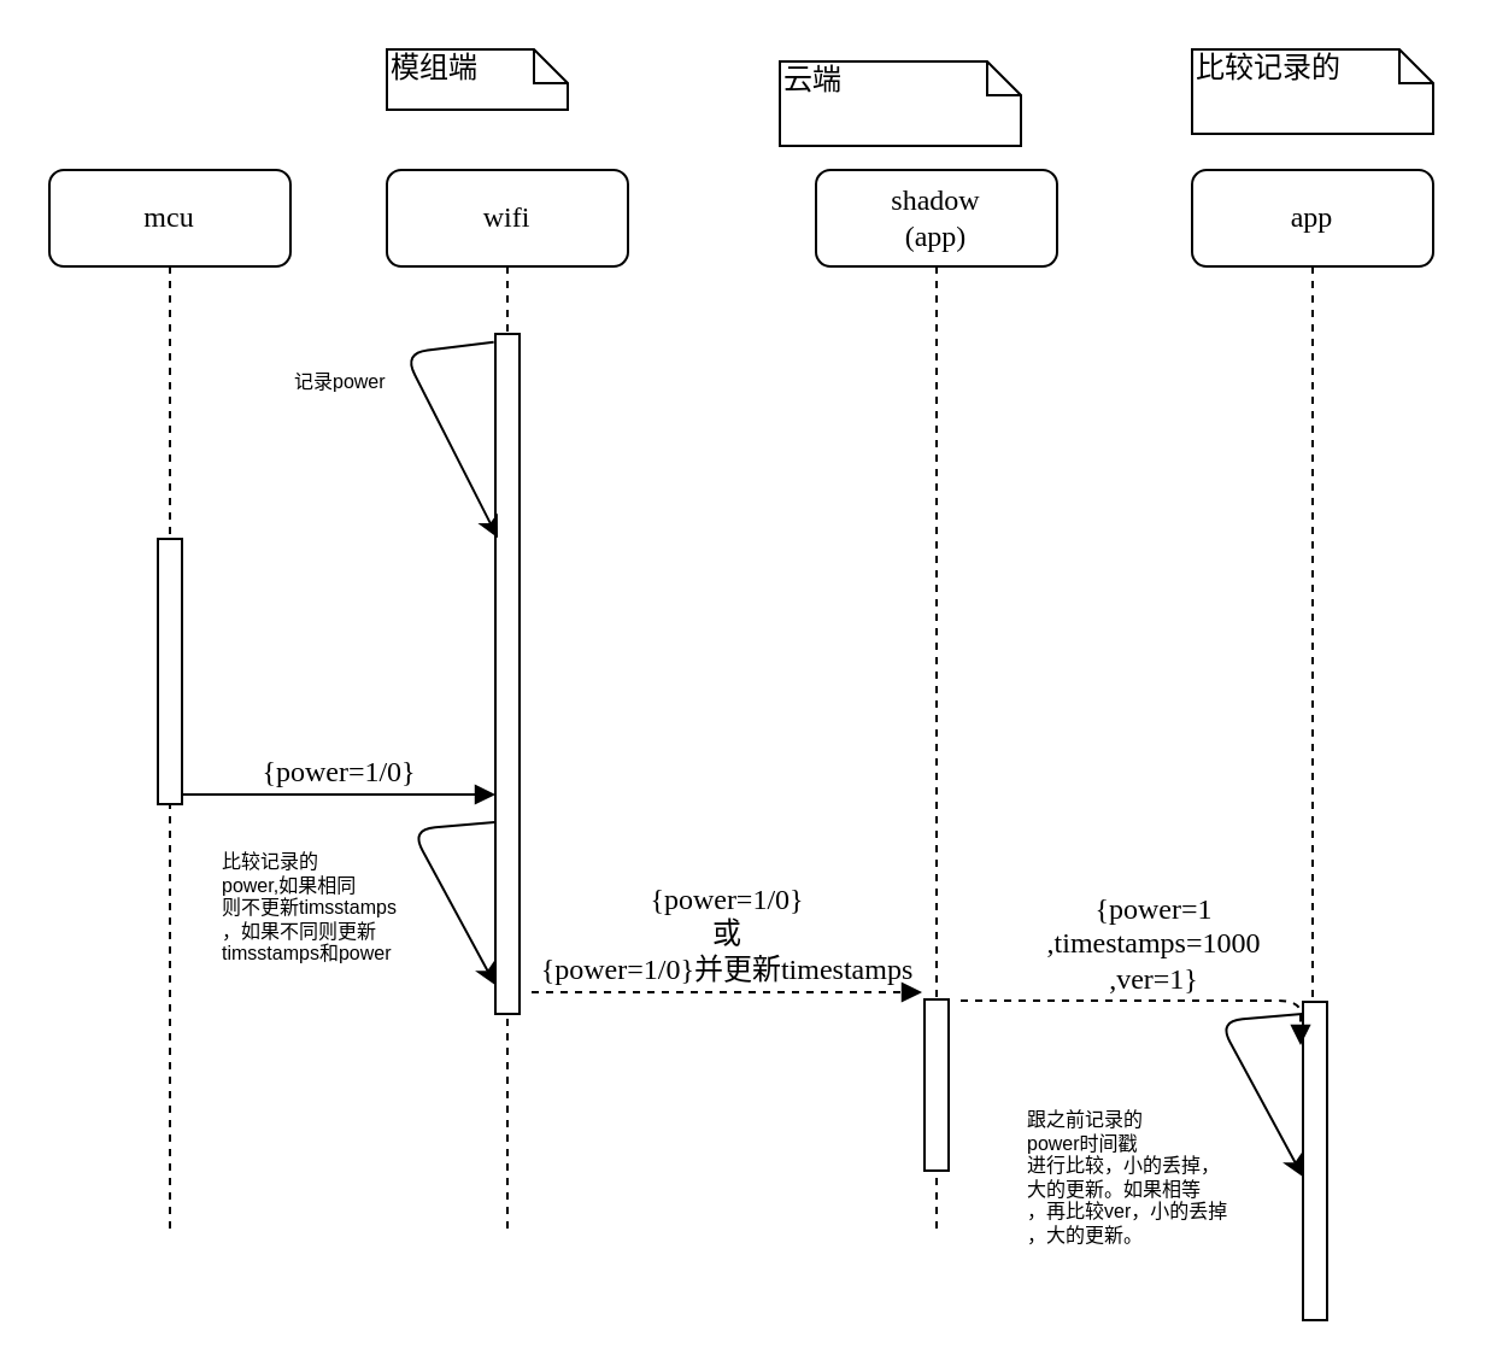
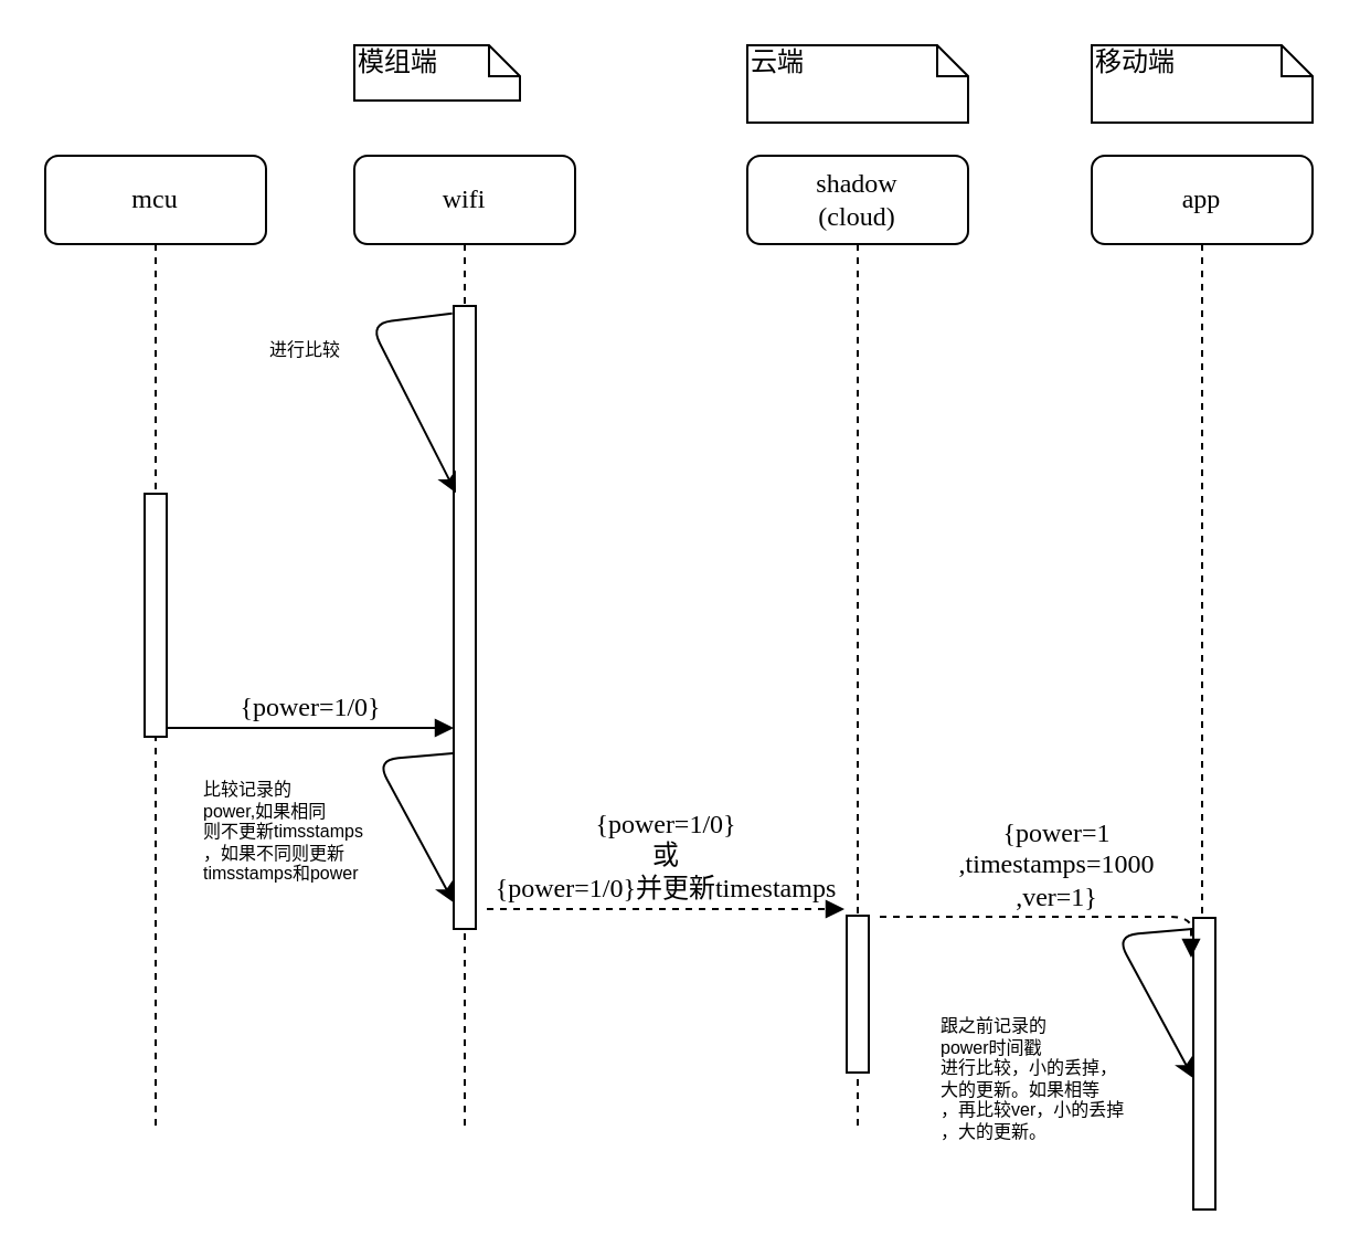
- <mxCell id="14" value="比较记录的" style="shape=note;whiteSpace=wrap;html=1;size=14;verticalAlign=top;align=left;spacingTop=-6;rounded=0;shadow=0;comic=0;labelBackgroundColor=none;strokeColor=#000000;strokeWidth=1;fillColor=#FFFFFF;fontFamily=Verdana;fontSize=12;fontColor=#000000;" parent="1" vertex="1"><mxGeometry x="494" y="20" width="100" height="35" as="geometry" /></mxCell>
+ <mxCell id="14" value="移动端" style="shape=note;whiteSpace=wrap;html=1;size=14;verticalAlign=top;align=left;spacingTop=-6;rounded=0;shadow=0;comic=0;labelBackgroundColor=none;strokeColor=#000000;strokeWidth=1;fillColor=#FFFFFF;fontFamily=Verdana;fontSize=12;fontColor=#000000;" parent="1" vertex="1"><mxGeometry x="494" y="20" width="100" height="35" as="geometry" /></mxCell>
- <mxCell id="13" value="云端" style="shape=note;whiteSpace=wrap;html=1;size=14;verticalAlign=top;align=left;spacingTop=-6;rounded=0;shadow=0;comic=0;labelBackgroundColor=none;strokeColor=#000000;strokeWidth=1;fillColor=#FFFFFF;fontFamily=Verdana;fontSize=12;fontColor=#000000;" parent="1" vertex="1"><mxGeometry x="323" y="25" width="100" height="35" as="geometry" /></mxCell>
+ <mxCell id="13" value="云端" style="shape=note;whiteSpace=wrap;html=1;size=14;verticalAlign=top;align=left;spacingTop=-6;rounded=0;shadow=0;comic=0;labelBackgroundColor=none;strokeColor=#000000;strokeWidth=1;fillColor=#FFFFFF;fontFamily=Verdana;fontSize=12;fontColor=#000000;" parent="1" vertex="1"><mxGeometry x="338" y="20" width="100" height="35" as="geometry" /></mxCell>
- <mxCell id="6" value="shadow&lt;br&gt;(app)" style="shape=umlLifeline;perimeter=lifelinePerimeter;whiteSpace=wrap;html=1;container=1;collapsible=0;recursiveResize=0;outlineConnect=0;rounded=1;shadow=0;comic=0;labelBackgroundColor=none;strokeColor=#000000;strokeWidth=1;fillColor=#FFFFFF;fontFamily=Verdana;fontSize=12;fontColor=#000000;align=center;" parent="1" vertex="1"><mxGeometry x="338" y="70" width="100" height="440" as="geometry" /></mxCell>
+ <mxCell id="6" value="shadow&lt;br&gt;(cloud)" style="shape=umlLifeline;perimeter=lifelinePerimeter;whiteSpace=wrap;html=1;container=1;collapsible=0;recursiveResize=0;outlineConnect=0;rounded=1;shadow=0;comic=0;labelBackgroundColor=none;strokeColor=#000000;strokeWidth=1;fillColor=#FFFFFF;fontFamily=Verdana;fontSize=12;fontColor=#000000;align=center;" parent="1" vertex="1"><mxGeometry x="338" y="70" width="100" height="440" as="geometry" /></mxCell>
- <mxCell id="18" value="&lt;font style=&quot;font-size: 8px&quot;&gt;记录power&lt;/font&gt;" style="text;html=1;resizable=0;points=[];autosize=1;align=left;verticalAlign=top;spacingTop=-4;fontSize=8;" parent="1" vertex="1"><mxGeometry x="120" y="151" width="70" height="10" as="geometry" /></mxCell>
+ <mxCell id="18" value="&lt;font style=&quot;font-size: 8px&quot;&gt;进行比较&lt;/font&gt;" style="text;html=1;resizable=0;points=[];autosize=1;align=left;verticalAlign=top;spacingTop=-4;fontSize=8;" parent="1" vertex="1"><mxGeometry x="120" y="151" width="70" height="10" as="geometry" /></mxCell>
